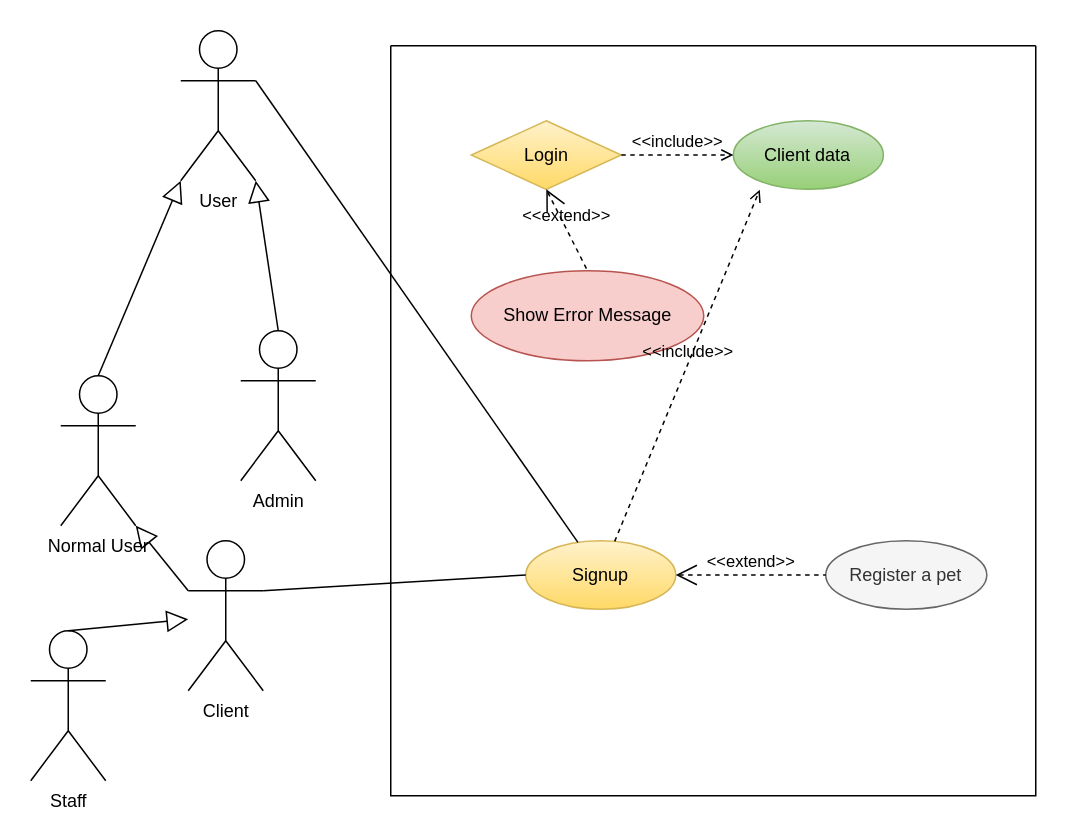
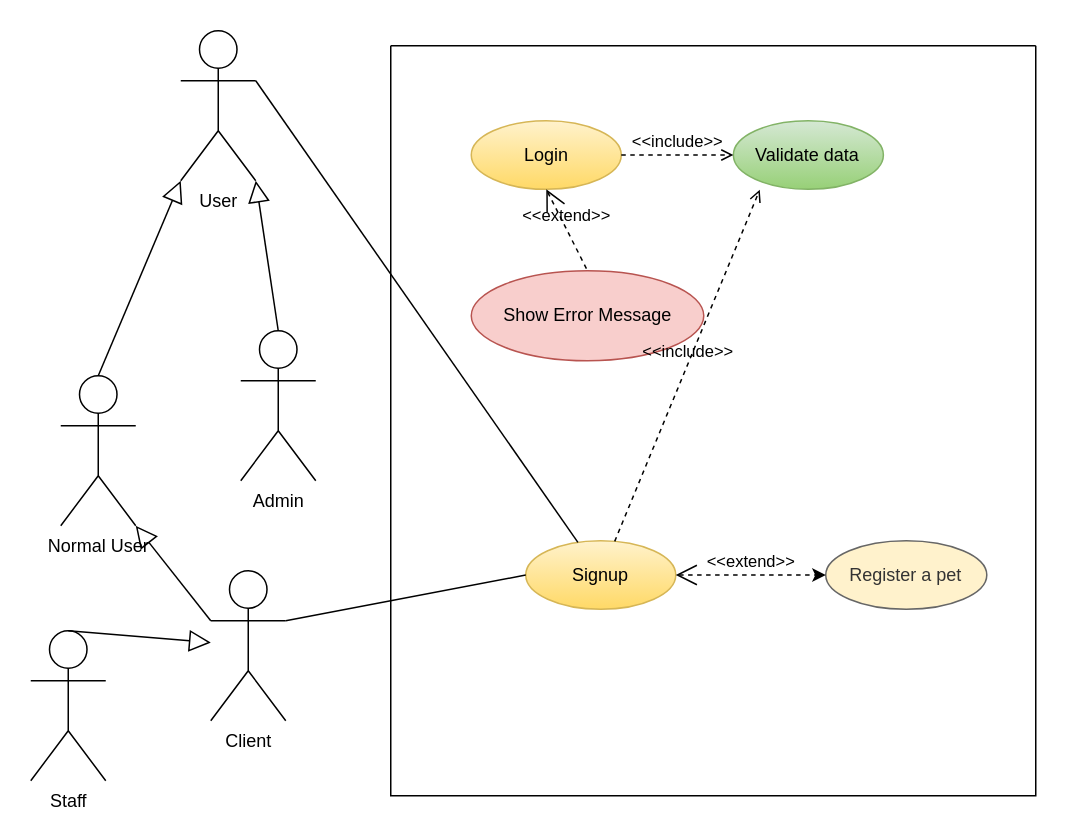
- <mxCell id="3" value="Login" style="rhombus;whiteSpace=wrap;html=1;gradientColor=#ffd966;fillColor=#fff2cc;strokeColor=#d6b656;" parent="2" vertex="1"><mxGeometry x="53.68" y="50" width="100" height="45.71" as="geometry" /></mxCell>
+ <mxCell id="3" value="Login" style="ellipse;whiteSpace=wrap;html=1;gradientColor=#ffd966;fillColor=#fff2cc;strokeColor=#d6b656;" parent="2" vertex="1"><mxGeometry x="53.68" y="50" width="100" height="45.71" as="geometry" /></mxCell>
- <mxCell id="5" value="Client data" style="ellipse;whiteSpace=wrap;html=1;gradientColor=#97d077;fillColor=#d5e8d4;strokeColor=#82b366;" parent="2" vertex="1"><mxGeometry x="228.42" y="50" width="100" height="45.71" as="geometry" /></mxCell>
+ <mxCell id="5" value="Validate data" style="ellipse;whiteSpace=wrap;html=1;gradientColor=#97d077;fillColor=#d5e8d4;strokeColor=#82b366;" parent="2" vertex="1"><mxGeometry x="228.42" y="50" width="100" height="45.71" as="geometry" /></mxCell>
- <mxCell id="11" value="&amp;lt;&amp;lt;extend&amp;gt;&amp;gt;" style="edgeStyle=none;html=1;startArrow=open;endArrow=none;startSize=12;verticalAlign=bottom;dashed=1;labelBackgroundColor=none;rounded=0;exitX=1;exitY=0.5;exitDx=0;exitDy=0;entryX=0;entryY=0.5;entryDx=0;entryDy=0;" parent="2" source="4" target="10" edge="1"><mxGeometry width="160" relative="1" as="geometry"><mxPoint x="216.023" y="337.005" as="sourcePoint" /><mxPoint x="-45.53" y="350" as="targetPoint" /></mxGeometry></mxCell>
+ <mxCell id="11" value="&amp;lt;&amp;lt;extend&amp;gt;&amp;gt;" style="edgeStyle=none;html=1;startArrow=open;endArrow=classic;startSize=12;verticalAlign=bottom;dashed=1;labelBackgroundColor=none;rounded=0;exitX=1;exitY=0.5;exitDx=0;exitDy=0;entryX=0;entryY=0.5;entryDx=0;entryDy=0;" parent="2" source="4" target="10" edge="1"><mxGeometry width="160" relative="1" as="geometry"><mxPoint x="216.023" y="337.005" as="sourcePoint" /><mxPoint x="-45.53" y="350" as="targetPoint" /></mxGeometry></mxCell>
- <mxCell id="10" value="Register a pet" style="ellipse;whiteSpace=wrap;html=1;fillColor=#f5f5f5;strokeColor=#666666;fontColor=#333333;" parent="2" vertex="1"><mxGeometry x="290" y="330" width="107.37" height="45.71" as="geometry" /></mxCell>
+ <mxCell id="10" value="Register a pet" style="ellipse;whiteSpace=wrap;html=1;fillColor=#fff2cc;strokeColor=#666666;fontColor=#333333;" parent="2" vertex="1"><mxGeometry x="290" y="330" width="107.37" height="45.71" as="geometry" /></mxCell>
- <mxCell id="20" value="Client&lt;br&gt;" style="shape=umlActor;html=1;verticalLabelPosition=bottom;verticalAlign=top;align=center;" parent="1" vertex="1"><mxGeometry x="125" y="360" width="50" height="100" as="geometry" /></mxCell>
+ <mxCell id="20" value="Client&lt;br&gt;" style="shape=umlActor;html=1;verticalLabelPosition=bottom;verticalAlign=top;align=center;" parent="1" vertex="1"><mxGeometry x="140" y="380" width="50" height="100" as="geometry" /></mxCell>
